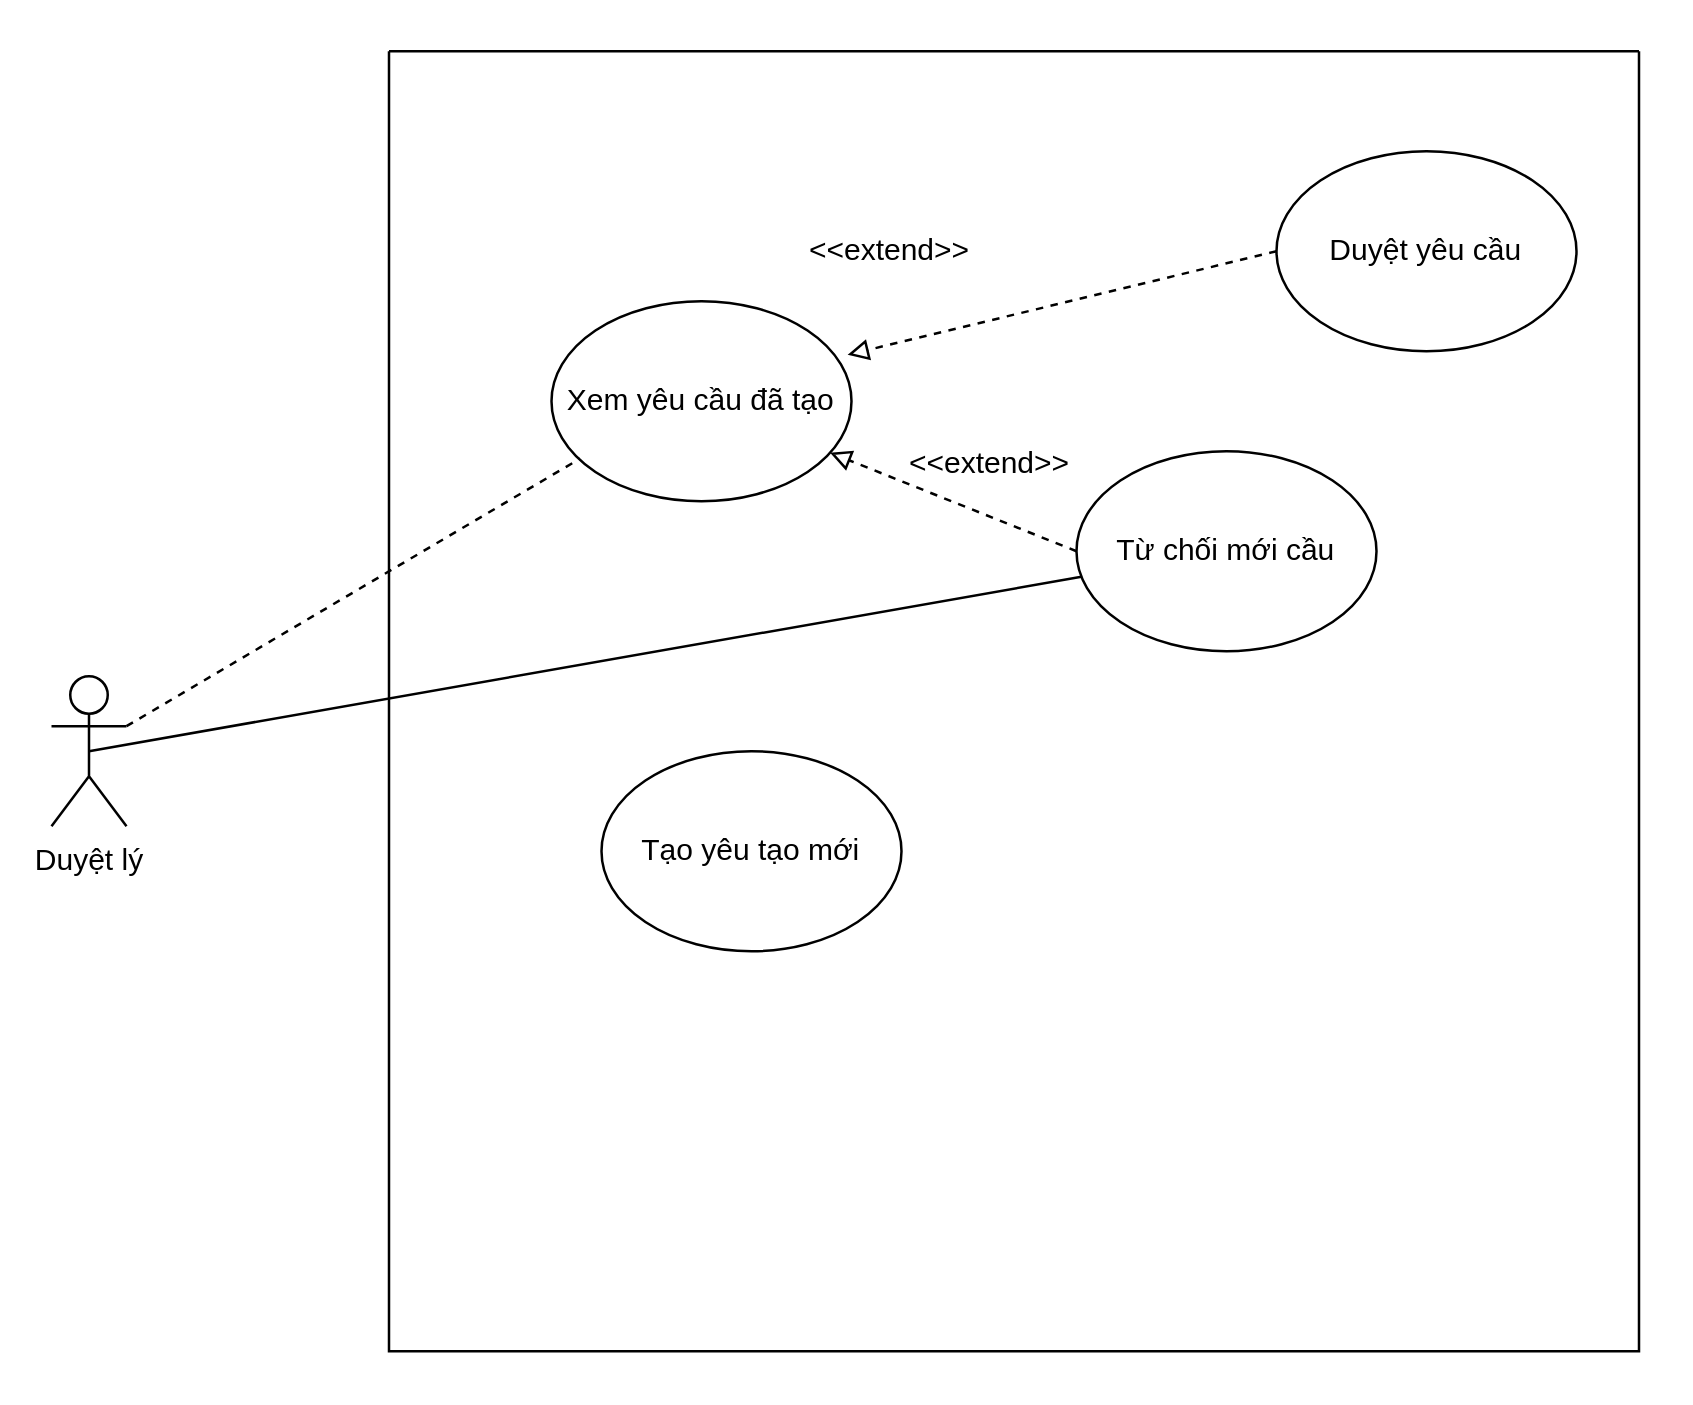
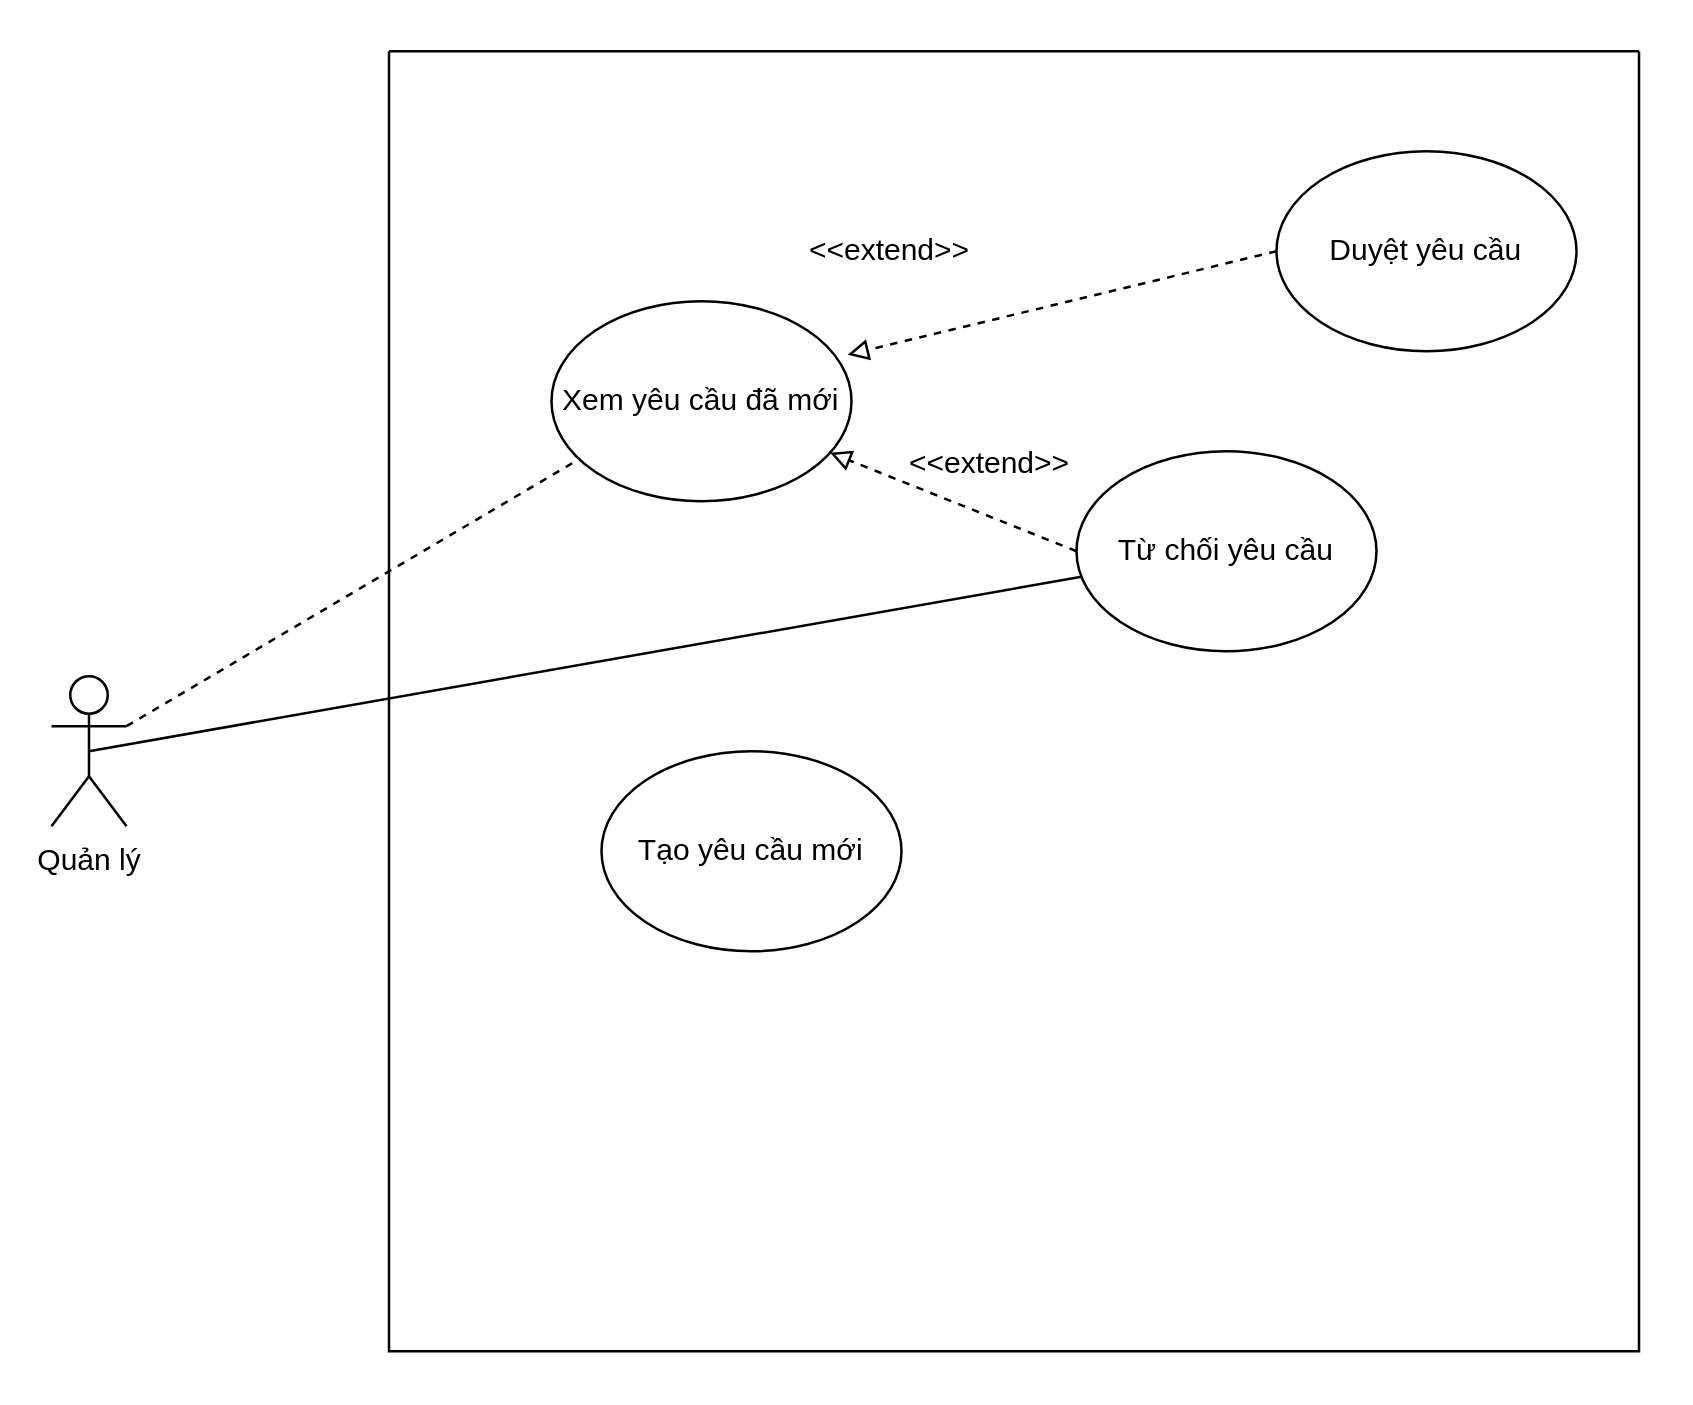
- <mxCell id="3" value="Xem yêu cầu đã tạo" style="ellipse;whiteSpace=wrap;html=1;" vertex="1" parent="2"><mxGeometry x="65" y="100" width="120" height="80" as="geometry" /></mxCell>
+ <mxCell id="3" value="Xem yêu cầu đã mới" style="ellipse;whiteSpace=wrap;html=1;" vertex="1" parent="2"><mxGeometry x="65" y="100" width="120" height="80" as="geometry" /></mxCell>
- <mxCell id="8" value="Từ chối mới cầu" style="ellipse;whiteSpace=wrap;html=1;" vertex="1" parent="2"><mxGeometry x="275" y="160" width="120" height="80" as="geometry" /></mxCell>
+ <mxCell id="8" value="Từ chối yêu cầu" style="ellipse;whiteSpace=wrap;html=1;" vertex="1" parent="2"><mxGeometry x="275" y="160" width="120" height="80" as="geometry" /></mxCell>
- <mxCell id="4" value="Tạo yêu tạo mới" style="ellipse;whiteSpace=wrap;html=1;" vertex="1" parent="2"><mxGeometry x="85" y="280" width="120" height="80" as="geometry" /></mxCell>
+ <mxCell id="4" value="Tạo yêu cầu mới" style="ellipse;whiteSpace=wrap;html=1;" vertex="1" parent="2"><mxGeometry x="85" y="280" width="120" height="80" as="geometry" /></mxCell>
- <mxCell id="13" value="Duyệt lý" style="shape=umlActor;verticalLabelPosition=bottom;verticalAlign=top;html=1;outlineConnect=0;" vertex="1" parent="1"><mxGeometry x="20" y="270" width="30" height="60" as="geometry" /></mxCell>
+ <mxCell id="13" value="Quản lý" style="shape=umlActor;verticalLabelPosition=bottom;verticalAlign=top;html=1;outlineConnect=0;" vertex="1" parent="1"><mxGeometry x="20" y="270" width="30" height="60" as="geometry" /></mxCell>
